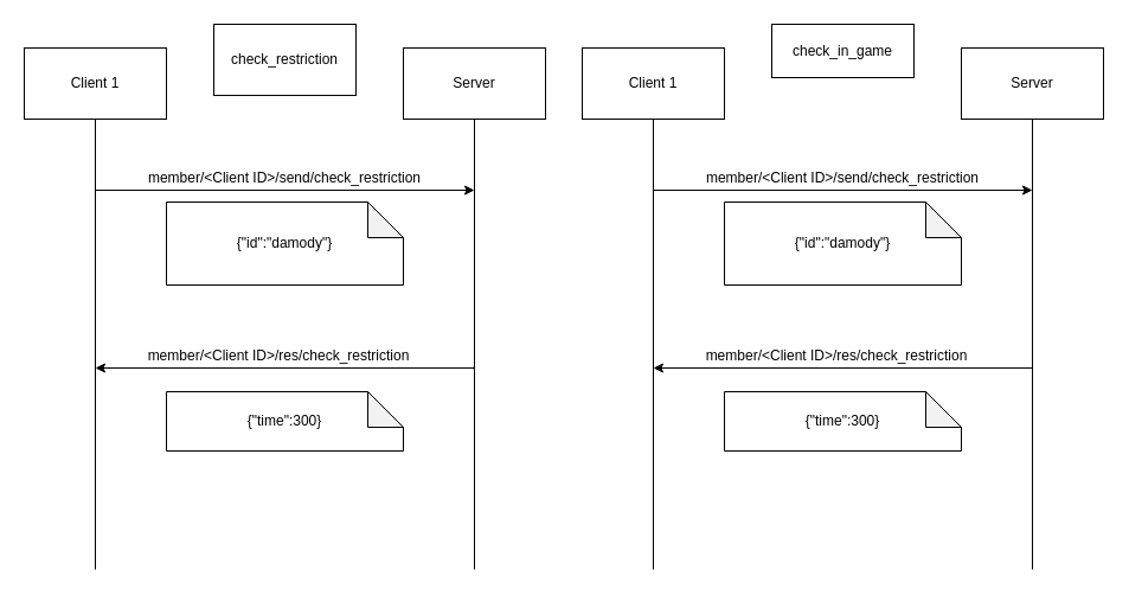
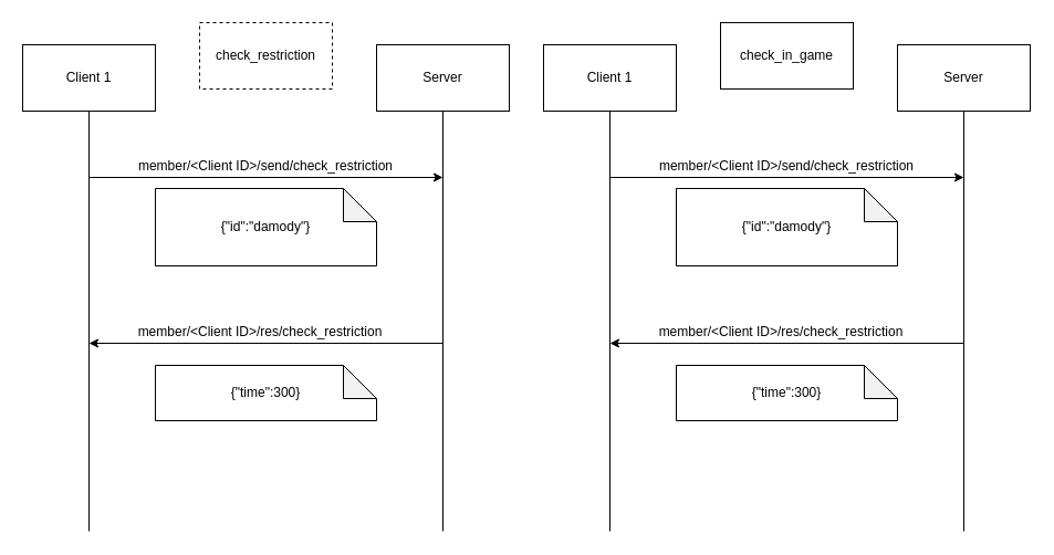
- <mxCell id="22" value="check_in_game" style="rounded=0;whiteSpace=wrap;html=1;" vertex="1" parent="1"><mxGeometry x="651" y="20" width="120" height="45" as="geometry" /></mxCell>
+ <mxCell id="22" value="check_in_game" style="rounded=0;whiteSpace=wrap;html=1;" vertex="1" parent="1"><mxGeometry x="651" y="20" width="120" height="60" as="geometry" /></mxCell>
- <mxCell id="11" value="check_restriction" style="rounded=0;whiteSpace=wrap;html=1;" vertex="1" parent="1"><mxGeometry x="180" y="20" width="120" height="60" as="geometry" /></mxCell>
+ <mxCell id="11" value="check_restriction" style="rounded=0;whiteSpace=wrap;html=1;dashed=1;" vertex="1" parent="1"><mxGeometry x="180" y="20" width="120" height="60" as="geometry" /></mxCell>
